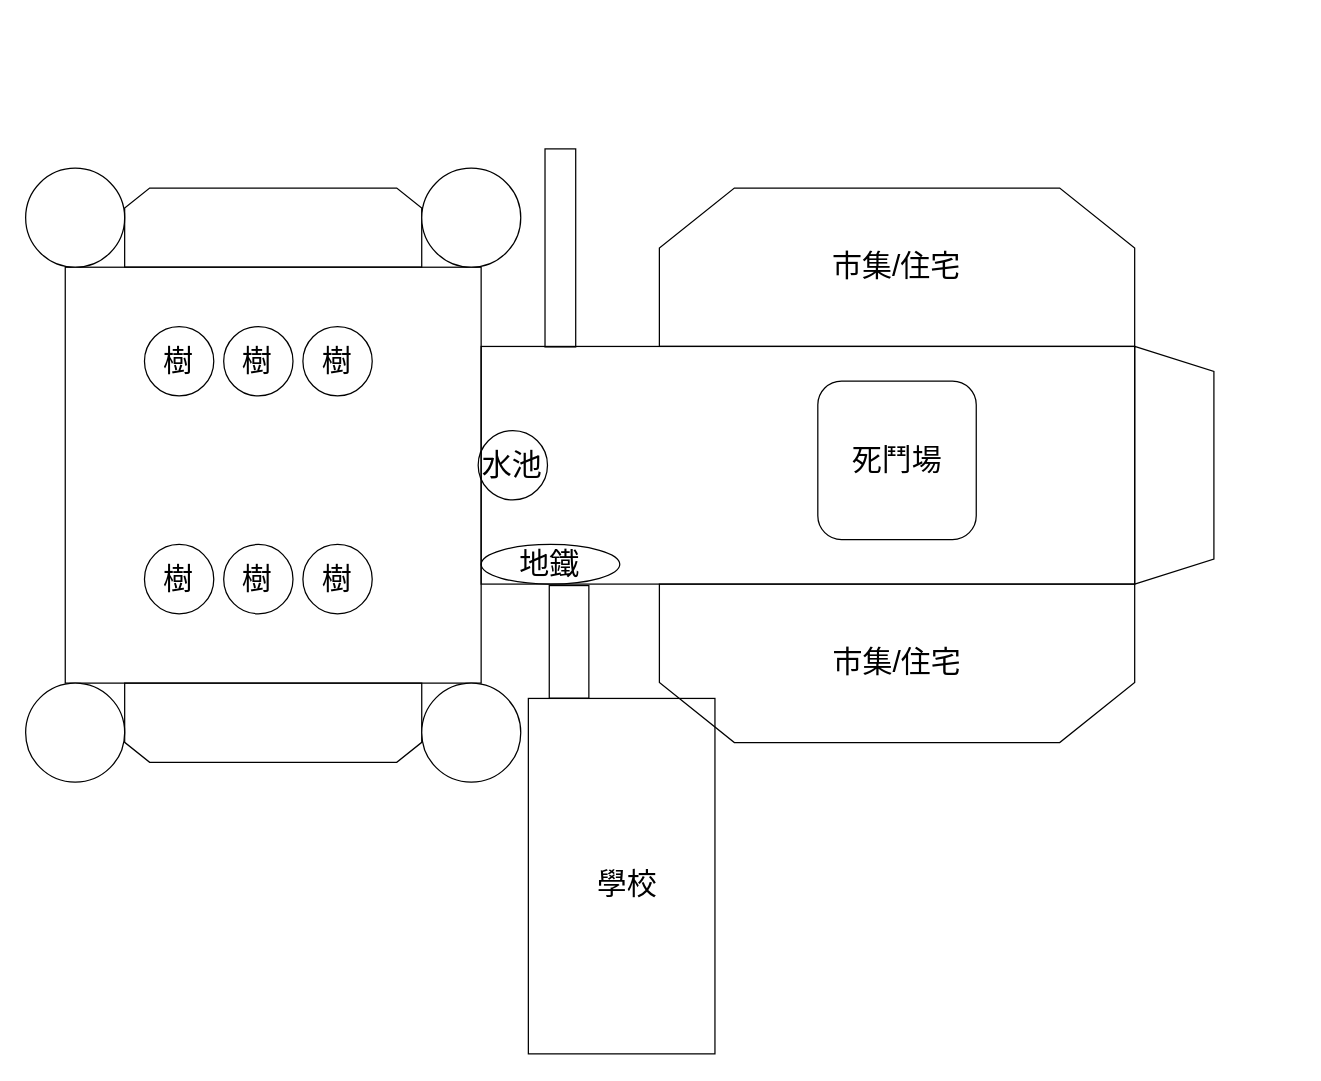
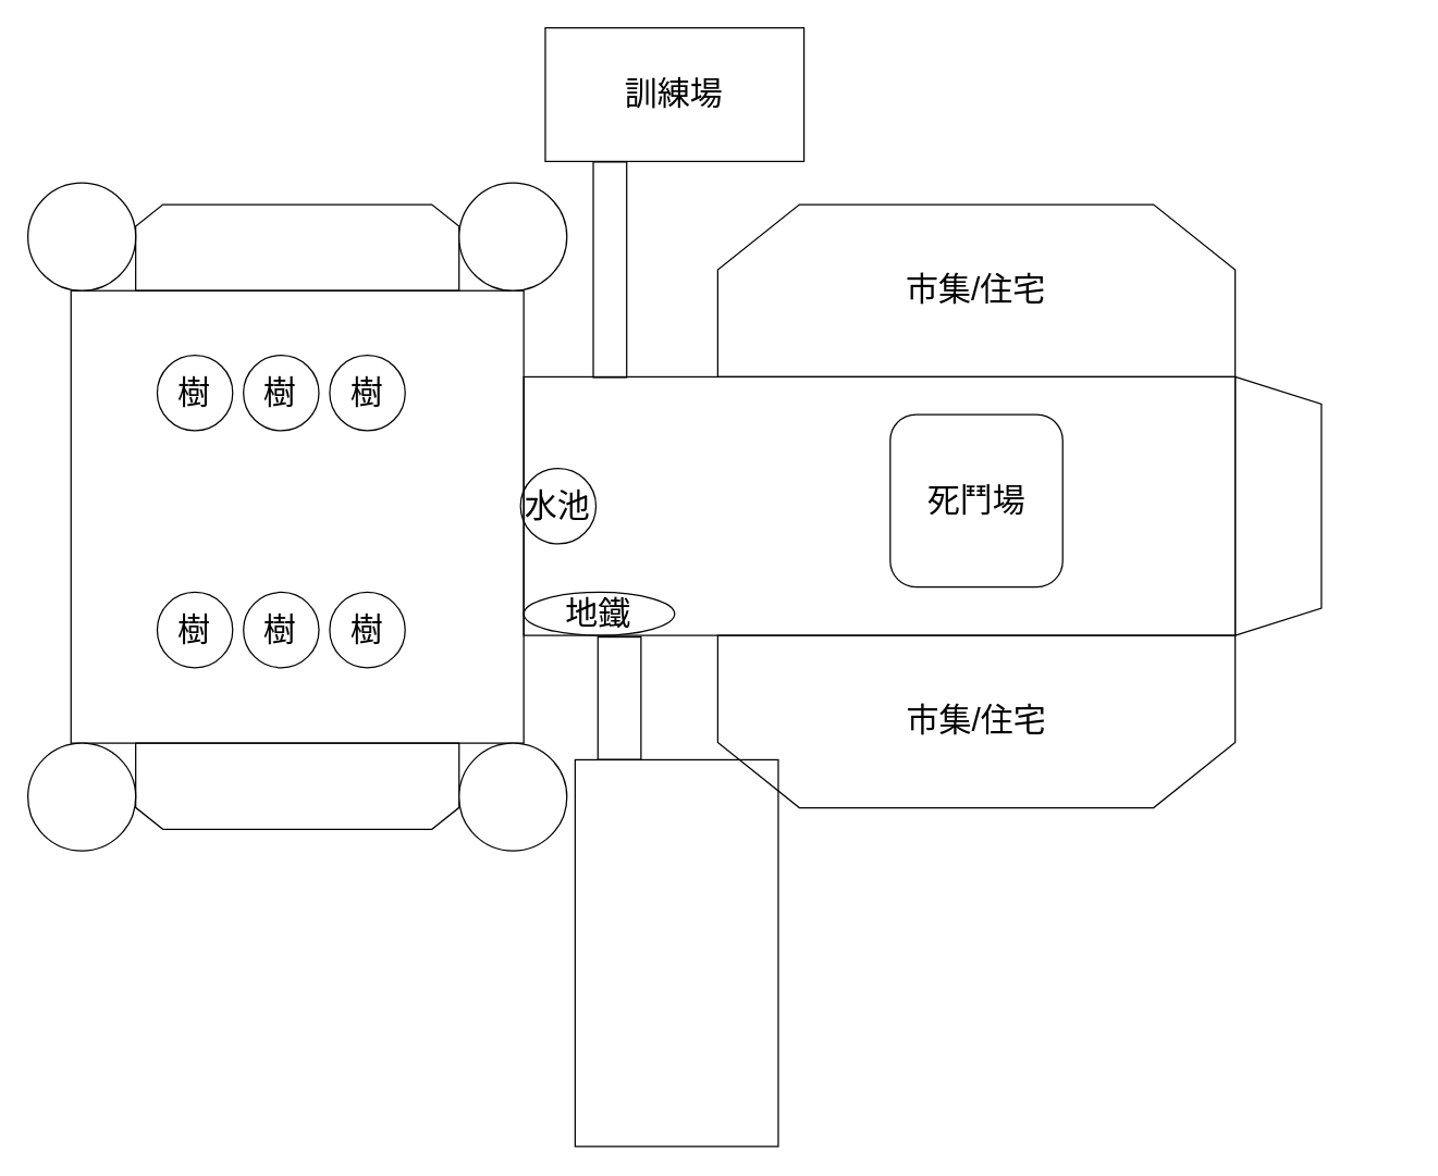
+ <mxCell id="16" value="&lt;span style=&quot;font-size: 24px;&quot;&gt;訓練場&lt;/span&gt;" style="rounded=0;whiteSpace=wrap;html=1;sketch=0;fillColor=none;fontSize=24;" parent="2" vertex="1"><mxGeometry x="380.328" width="190.164" height="98.252" as="geometry" /></mxCell>
- <mxCell id="24" value="學校" style="text;html=1;strokeColor=none;fillColor=none;align=center;verticalAlign=middle;whiteSpace=wrap;rounded=0;labelBackgroundColor=none;labelBorderColor=none;sketch=0;fontColor=default;fontSize=24;" parent="2" vertex="1"><mxGeometry x="434.208" y="663.485" width="95.082" height="47.541" as="geometry" /></mxCell>
